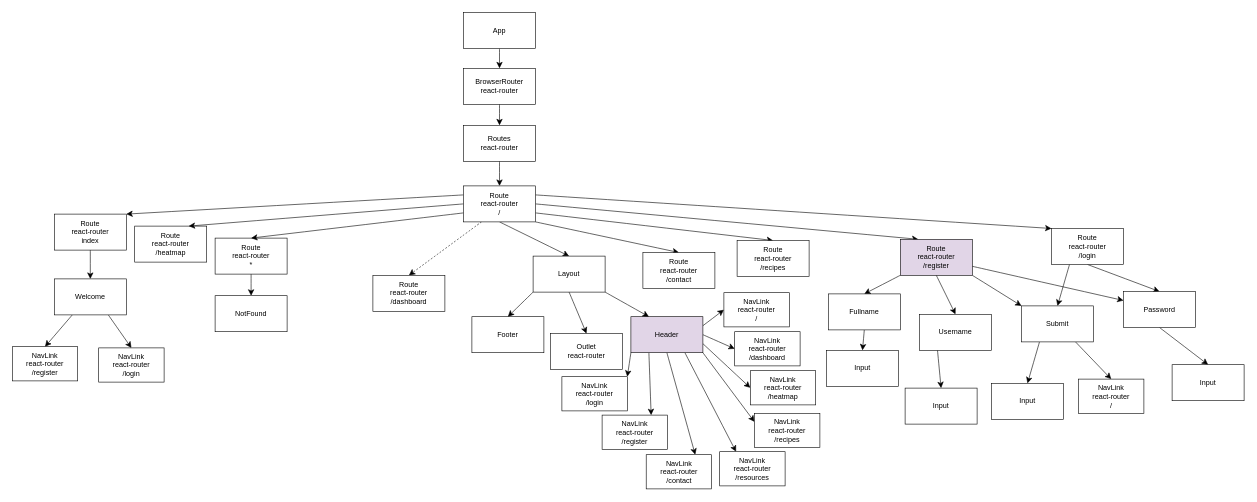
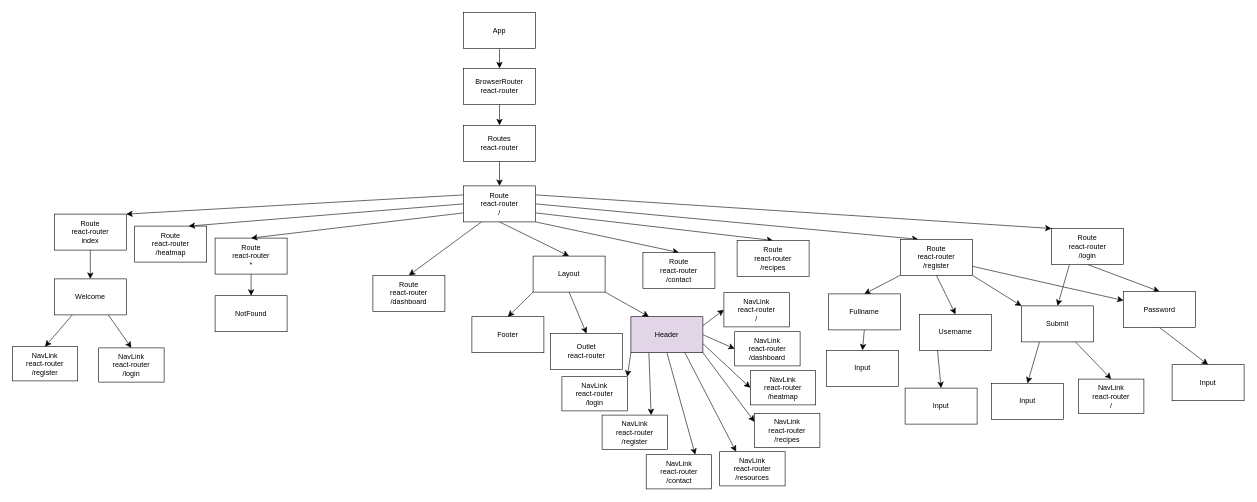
- <mxCell id="23" style="edgeStyle=none;curved=1;rounded=0;orthogonalLoop=1;jettySize=auto;html=1;exitX=0.25;exitY=1;exitDx=0;exitDy=0;entryX=0.5;entryY=0;entryDx=0;entryDy=0;fontSize=12;startSize=8;endSize=8;dashed=1;" edge="1" parent="1" source="25" target="30"><mxGeometry relative="1" as="geometry" /></mxCell>
+ <mxCell id="23" style="edgeStyle=none;curved=1;rounded=0;orthogonalLoop=1;jettySize=auto;html=1;exitX=0.25;exitY=1;exitDx=0;exitDy=0;entryX=0.5;entryY=0;entryDx=0;entryDy=0;fontSize=12;startSize=8;endSize=8;" edge="1" parent="1" source="25" target="30"><mxGeometry relative="1" as="geometry" /></mxCell>
- <mxCell id="37" value="&lt;div&gt;Route&lt;/div&gt;&lt;div&gt;react-router&lt;/div&gt;/register" style="rounded=0;whiteSpace=wrap;html=1;fillColor=#e1d5e7;" vertex="1" parent="1"><mxGeometry x="1500" y="398" width="120" height="60" as="geometry" /></mxCell>
+ <mxCell id="37" value="&lt;div&gt;Route&lt;/div&gt;&lt;div&gt;react-router&lt;/div&gt;/register" style="rounded=0;whiteSpace=wrap;html=1;" vertex="1" parent="1"><mxGeometry x="1500" y="398" width="120" height="60" as="geometry" /></mxCell>
